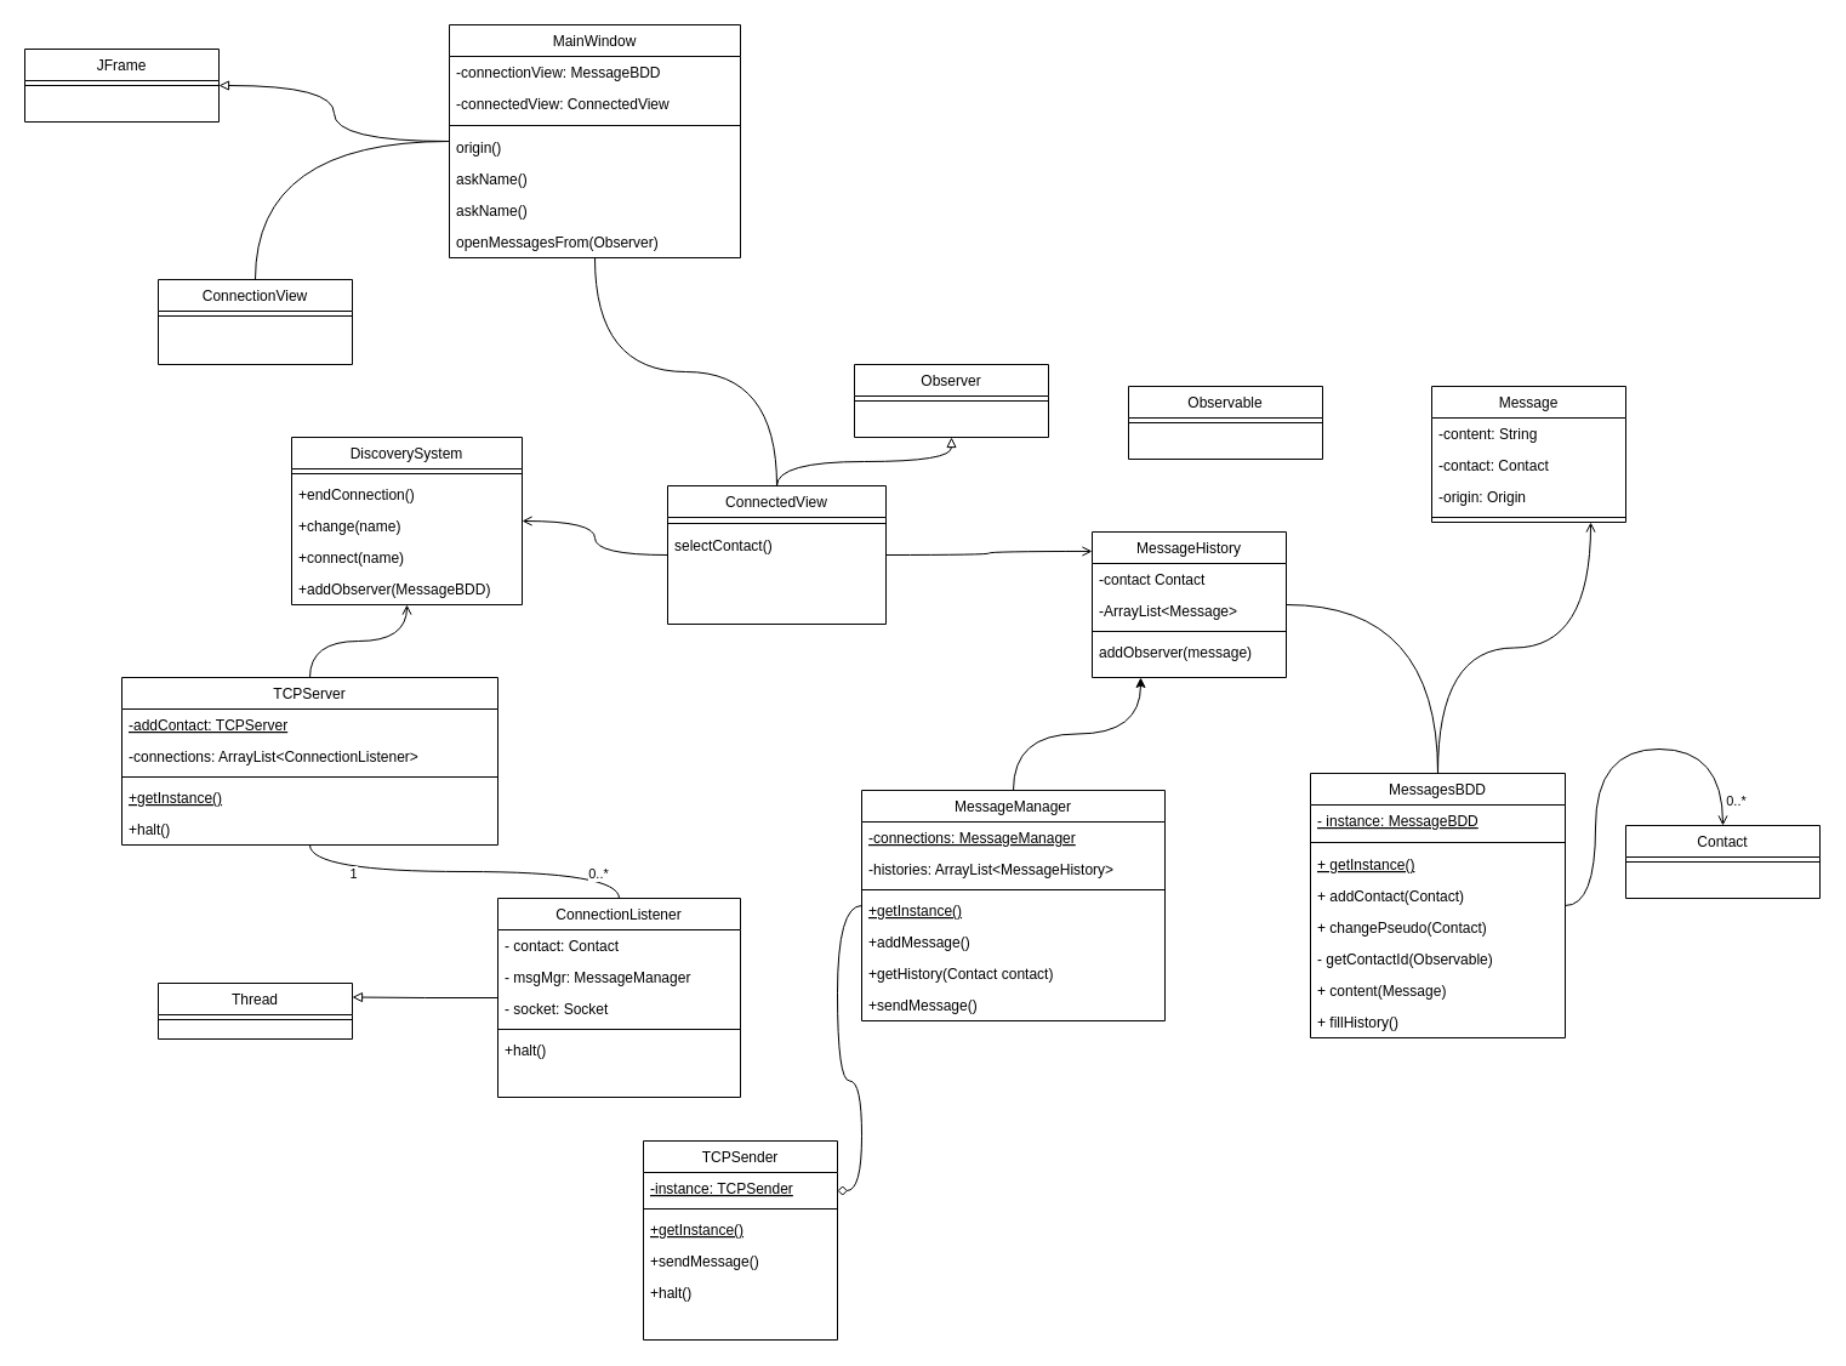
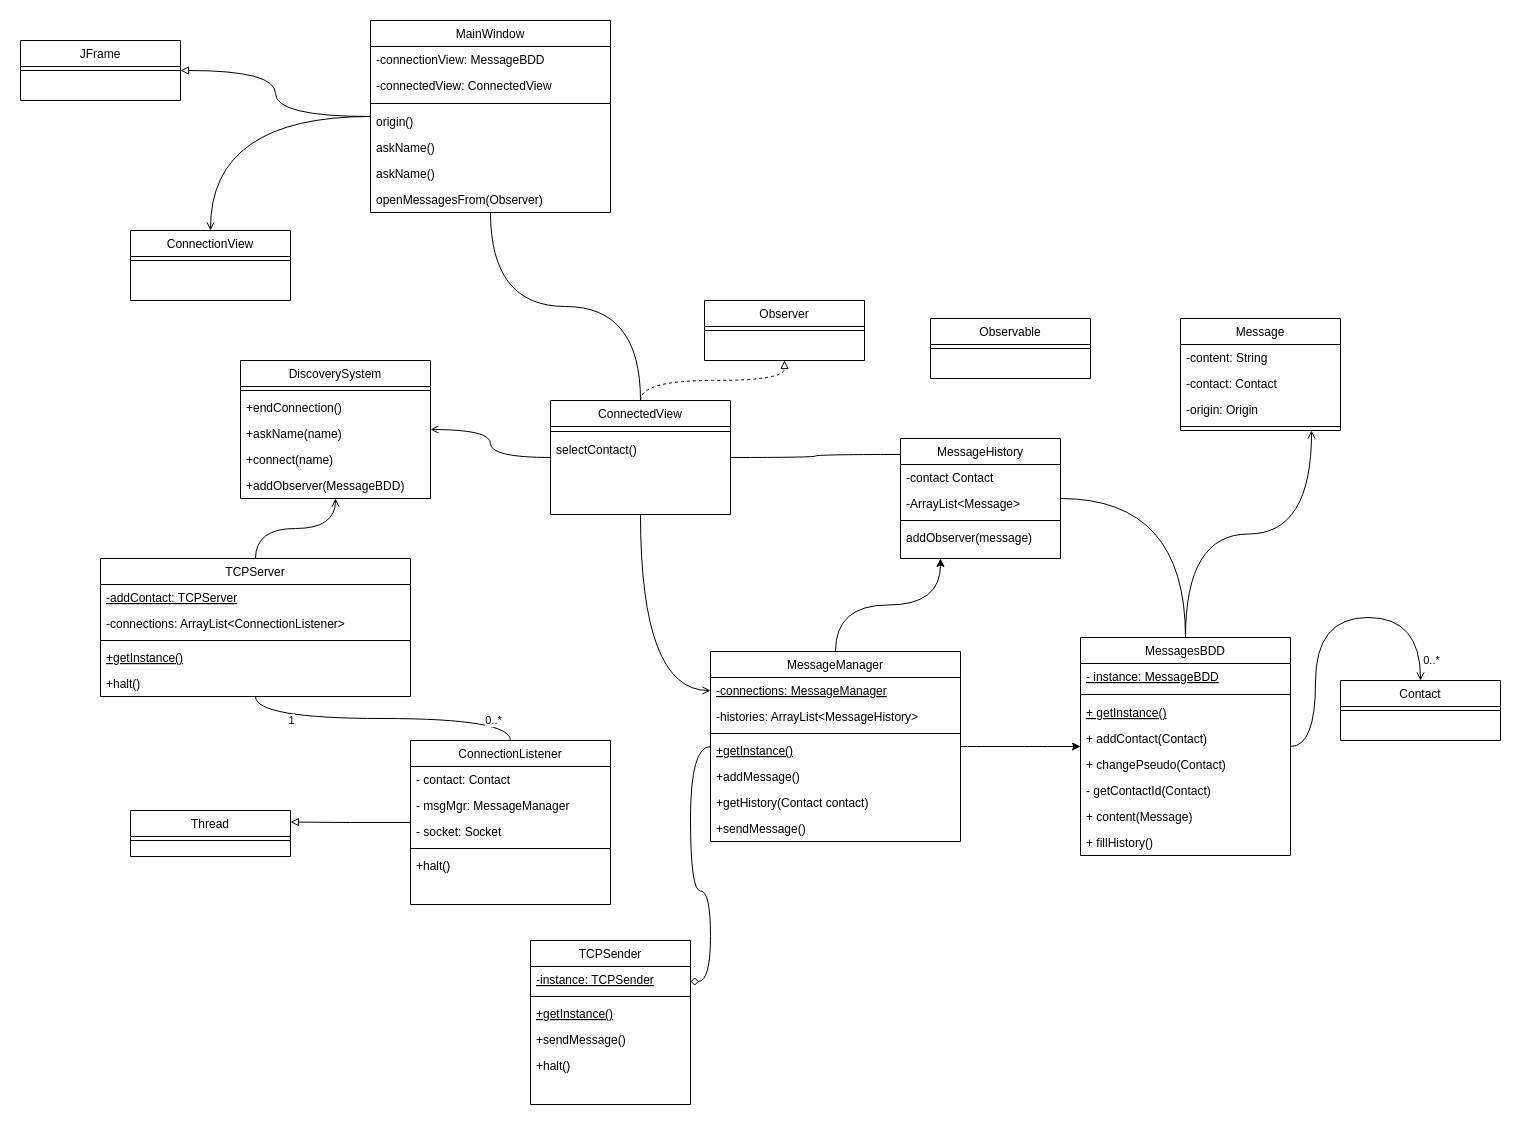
- <mxCell id="43" style="edgeStyle=orthogonalEdgeStyle;rounded=0;orthogonalLoop=1;jettySize=auto;html=1;endArrow=none;endFill=0;curved=1;" parent="1" source="45" target="55" edge="1"><mxGeometry relative="1" as="geometry" /></mxCell>
+ <mxCell id="43" style="edgeStyle=orthogonalEdgeStyle;rounded=0;orthogonalLoop=1;jettySize=auto;html=1;endArrow=open;endFill=0;curved=1;" parent="1" source="45" target="55" edge="1"><mxGeometry relative="1" as="geometry" /></mxCell>
- <mxCell id="39" style="edgeStyle=orthogonalEdgeStyle;rounded=0;orthogonalLoop=1;jettySize=auto;html=1;endArrow=block;endFill=0;curved=1;" edge="1" parent="1" source="40" target="91"><mxGeometry relative="1" as="geometry"><mxPoint x="830" y="200" as="targetPoint" /></mxGeometry></mxCell>
+ <mxCell id="39" style="edgeStyle=orthogonalEdgeStyle;rounded=0;orthogonalLoop=1;jettySize=auto;html=1;endArrow=block;endFill=0;curved=1;dashed=1;" edge="1" parent="1" source="40" target="91"><mxGeometry relative="1" as="geometry"><mxPoint x="830" y="200" as="targetPoint" /></mxGeometry></mxCell>
- <mxCell id="18" value="+change(name)" style="text;align=left;verticalAlign=top;spacingLeft=4;spacingRight=4;overflow=hidden;rotatable=0;points=[[0,0.5],[1,0.5]];portConstraint=eastwest;rounded=0;shadow=0;html=0;" parent="15" vertex="1"><mxGeometry y="60" width="190" height="26" as="geometry" /></mxCell>
+ <mxCell id="18" value="+askName(name)" style="text;align=left;verticalAlign=top;spacingLeft=4;spacingRight=4;overflow=hidden;rotatable=0;points=[[0,0.5],[1,0.5]];portConstraint=eastwest;rounded=0;shadow=0;html=0;" parent="15" vertex="1"><mxGeometry y="60" width="190" height="26" as="geometry" /></mxCell>
- <mxCell id="94" style="edgeStyle=orthogonalEdgeStyle;rounded=0;orthogonalLoop=1;jettySize=auto;html=1;entryX=0;entryY=0.133;entryDx=0;entryDy=0;entryPerimeter=0;curved=1;endArrow=open;endFill=0;" edge="1" parent="1" source="40" target="22"><mxGeometry relative="1" as="geometry" /></mxCell>
+ <mxCell id="94" style="edgeStyle=orthogonalEdgeStyle;rounded=0;orthogonalLoop=1;jettySize=auto;html=1;entryX=0;entryY=0.133;entryDx=0;entryDy=0;entryPerimeter=0;curved=1;endArrow=none;endFill=0;" edge="1" parent="1" source="40" target="22"><mxGeometry relative="1" as="geometry" /></mxCell>
+ <mxCell id="93" style="edgeStyle=orthogonalEdgeStyle;rounded=0;orthogonalLoop=1;jettySize=auto;html=1;endArrow=open;endFill=0;curved=1;" edge="1" parent="1" source="40" target="74"><mxGeometry relative="1" as="geometry" /></mxCell>
+ <mxCell id="70" style="edgeStyle=orthogonalEdgeStyle;rounded=0;orthogonalLoop=1;jettySize=auto;html=1;curved=1;" edge="1" parent="1" source="73" target="59"><mxGeometry relative="1" as="geometry" /></mxCell>
- <mxCell id="65" value="- getContactId(Observable)" style="text;align=left;verticalAlign=top;spacingLeft=4;spacingRight=4;overflow=hidden;rotatable=0;points=[[0,0.5],[1,0.5]];portConstraint=eastwest;rounded=0;shadow=0;html=0;" vertex="1" parent="59"><mxGeometry y="140" width="210" height="26" as="geometry" /></mxCell>
+ <mxCell id="65" value="- getContactId(Contact)" style="text;align=left;verticalAlign=top;spacingLeft=4;spacingRight=4;overflow=hidden;rotatable=0;points=[[0,0.5],[1,0.5]];portConstraint=eastwest;rounded=0;shadow=0;html=0;" vertex="1" parent="59"><mxGeometry y="140" width="210" height="26" as="geometry" /></mxCell>
